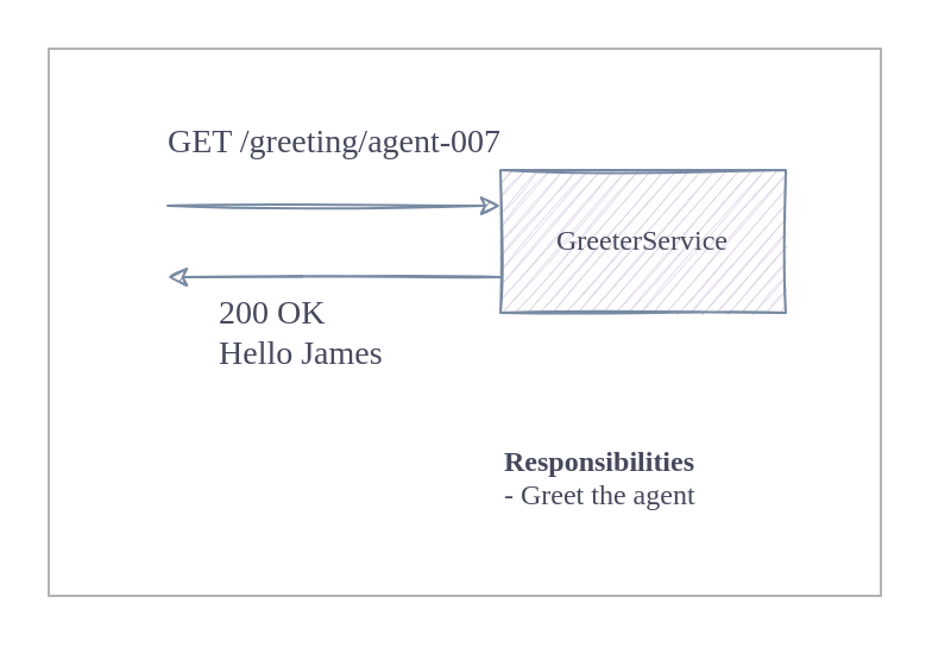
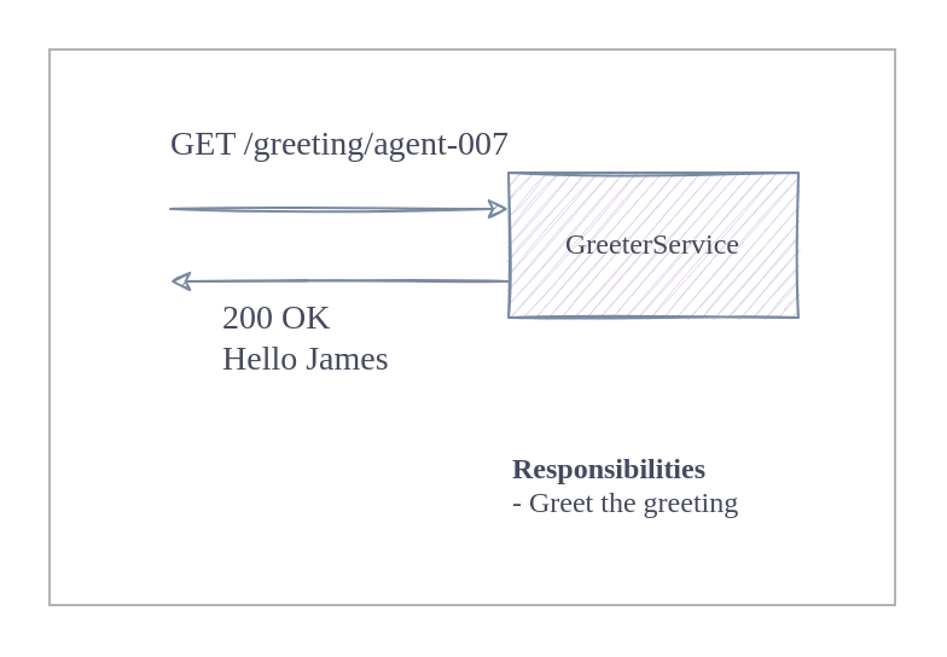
- <mxCell id="6" value="&lt;b&gt;Responsibilities&lt;/b&gt;&lt;br&gt;- Greet the agent&lt;br&gt;" style="text;html=1;strokeColor=none;fillColor=none;align=left;verticalAlign=top;whiteSpace=wrap;rounded=0;sketch=0;fontColor=#46495D;fontFamily=Comic Sans MS;" parent="1" vertex="1"><mxGeometry x="210" y="180" width="150" height="60" as="geometry" /></mxCell>
+ <mxCell id="6" value="&lt;b&gt;Responsibilities&lt;/b&gt;&lt;br&gt;- Greet the greeting&lt;br&gt;" style="text;html=1;strokeColor=none;fillColor=none;align=left;verticalAlign=top;whiteSpace=wrap;rounded=0;sketch=0;fontColor=#46495D;fontFamily=Comic Sans MS;" parent="1" vertex="1"><mxGeometry x="210" y="180" width="150" height="60" as="geometry" /></mxCell>
